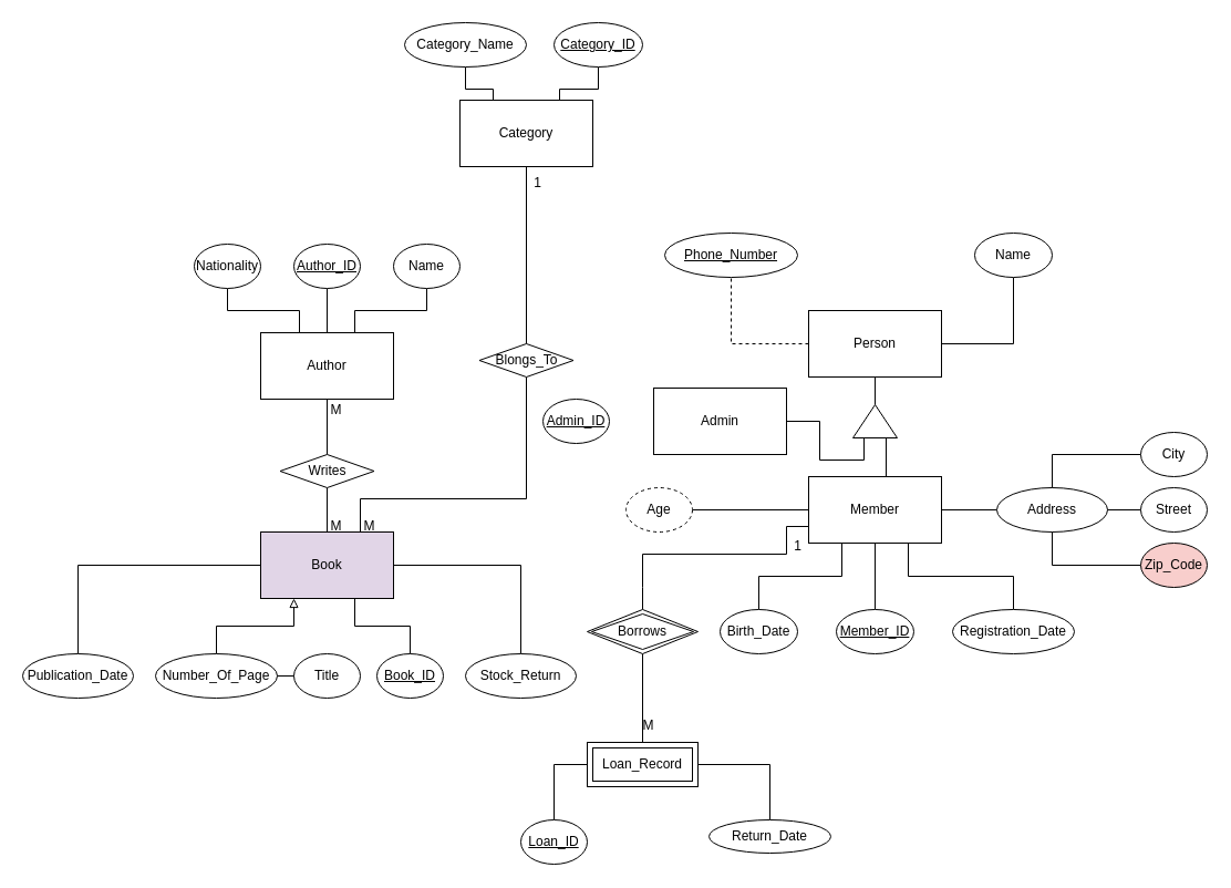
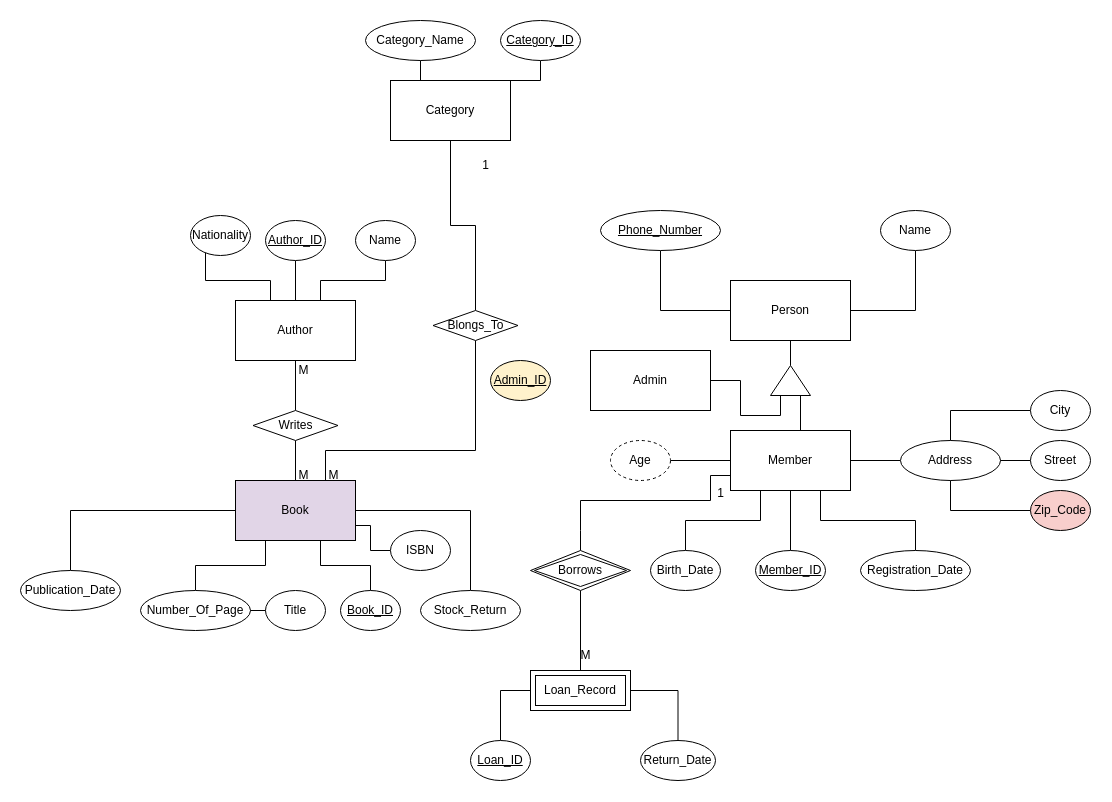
- <mxCell id="51" value="Category" style="rounded=0;whiteSpace=wrap;html=1;" vertex="1" parent="1"><mxGeometry x="415" y="90" width="120" height="60" as="geometry" /></mxCell>
+ <mxCell id="51" value="Category" style="rounded=0;whiteSpace=wrap;html=1;" vertex="1" parent="1"><mxGeometry x="390" y="80" width="120" height="60" as="geometry" /></mxCell>
- <mxCell id="50" value="Nationality" style="ellipse;whiteSpace=wrap;html=1;align=center;" vertex="1" parent="1"><mxGeometry x="175" y="220" width="60" height="40" as="geometry" /></mxCell>
+ <mxCell id="50" value="Nationality" style="ellipse;whiteSpace=wrap;html=1;align=center;" vertex="1" parent="1"><mxGeometry x="190" y="215" width="60" height="40" as="geometry" /></mxCell>
- <mxCell id="2" style="edgeStyle=orthogonalEdgeStyle;rounded=0;orthogonalLoop=1;jettySize=auto;html=1;exitX=0;exitY=0.5;exitDx=0;exitDy=0;entryX=0.5;entryY=1;entryDx=0;entryDy=0;endArrow=none;endFill=0;dashed=1;" edge="1" parent="1" source="4" target="10"><mxGeometry relative="1" as="geometry" /></mxCell>
+ <mxCell id="2" style="edgeStyle=orthogonalEdgeStyle;rounded=0;orthogonalLoop=1;jettySize=auto;html=1;exitX=0;exitY=0.5;exitDx=0;exitDy=0;entryX=0.5;entryY=1;entryDx=0;entryDy=0;endArrow=none;endFill=0;" edge="1" parent="1" source="4" target="10"><mxGeometry relative="1" as="geometry" /></mxCell>
- <mxCell id="29" value="&lt;u&gt;Admin_ID&lt;/u&gt;" style="ellipse;whiteSpace=wrap;html=1;align=center;" vertex="1" parent="1"><mxGeometry x="490" y="360" width="60" height="40" as="geometry" /></mxCell>
+ <mxCell id="29" value="&lt;u&gt;Admin_ID&lt;/u&gt;" style="ellipse;whiteSpace=wrap;html=1;align=center;fillColor=#fff2cc;" vertex="1" parent="1"><mxGeometry x="490" y="360" width="60" height="40" as="geometry" /></mxCell>
- <mxCell id="18" value="Age" style="ellipse;whiteSpace=wrap;html=1;align=center;dashed=1;" vertex="1" parent="1"><mxGeometry x="565" y="440" width="60" height="40" as="geometry" /></mxCell>
+ <mxCell id="18" value="Age" style="ellipse;whiteSpace=wrap;html=1;align=center;dashed=1;" vertex="1" parent="1"><mxGeometry x="610" y="440" width="60" height="40" as="geometry" /></mxCell>
+ <mxCell id="42" style="edgeStyle=orthogonalEdgeStyle;rounded=0;orthogonalLoop=1;jettySize=auto;html=1;exitX=0;exitY=0.5;exitDx=0;exitDy=0;entryX=1;entryY=0.75;entryDx=0;entryDy=0;endArrow=none;endFill=0;" edge="1" parent="1" source="43" target="31"><mxGeometry relative="1" as="geometry" /></mxCell>
- <mxCell id="36" style="edgeStyle=orthogonalEdgeStyle;rounded=0;orthogonalLoop=1;jettySize=auto;html=1;exitX=0.5;exitY=0;exitDx=0;exitDy=0;entryX=0.25;entryY=1;entryDx=0;entryDy=0;endArrow=block;endFill=0;" edge="1" parent="1" source="37" target="31"><mxGeometry relative="1" as="geometry" /></mxCell>
+ <mxCell id="36" style="edgeStyle=orthogonalEdgeStyle;rounded=0;orthogonalLoop=1;jettySize=auto;html=1;exitX=0.5;exitY=0;exitDx=0;exitDy=0;entryX=0.25;entryY=1;entryDx=0;entryDy=0;endArrow=none;endFill=0;" edge="1" parent="1" source="37" target="31"><mxGeometry relative="1" as="geometry" /></mxCell>
+ <mxCell id="43" value="ISBN" style="ellipse;whiteSpace=wrap;html=1;align=center;" vertex="1" parent="1"><mxGeometry x="390" y="530" width="60" height="40" as="geometry" /></mxCell>
- <mxCell id="41" value="Publication_Date" style="ellipse;whiteSpace=wrap;html=1;align=center;" vertex="1" parent="1"><mxGeometry x="20" y="590" width="100" height="40" as="geometry" /></mxCell>
+ <mxCell id="41" value="Publication_Date" style="ellipse;whiteSpace=wrap;html=1;align=center;" vertex="1" parent="1"><mxGeometry x="20" y="570" width="100" height="40" as="geometry" /></mxCell>
- <mxCell id="60" value="Return_Date" style="ellipse;whiteSpace=wrap;html=1;align=center;" vertex="1" parent="1"><mxGeometry x="640" y="740" width="110" height="30" as="geometry" /></mxCell>
+ <mxCell id="60" value="Return_Date" style="ellipse;whiteSpace=wrap;html=1;align=center;" vertex="1" parent="1"><mxGeometry x="640" y="740" width="75" height="40" as="geometry" /></mxCell>
